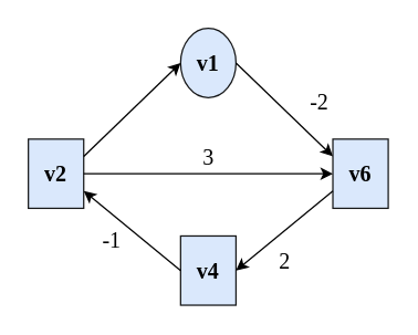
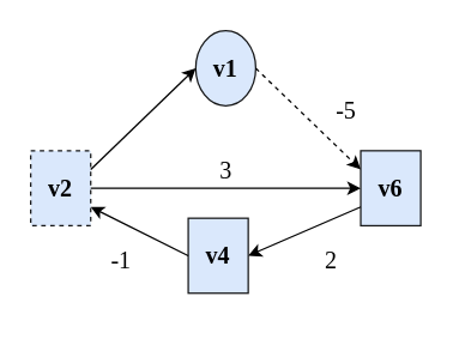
- <mxCell id="11" value="&lt;font face=&quot;Verdana&quot; style=&quot;font-size: 16px;&quot;&gt;-2&lt;/font&gt;" style="text;html=1;align=center;verticalAlign=middle;resizable=0;points=[];autosize=1;strokeColor=none;fillColor=none;" vertex="1" parent="1"><mxGeometry x="210" y="58" width="40" height="30" as="geometry" /></mxCell>
+ <mxCell id="11" value="&lt;font face=&quot;Verdana&quot; style=&quot;font-size: 16px;&quot;&gt;-5&lt;/font&gt;" style="text;html=1;align=center;verticalAlign=middle;resizable=0;points=[];autosize=1;strokeColor=none;fillColor=none;" vertex="1" parent="1"><mxGeometry x="210" y="58" width="40" height="30" as="geometry" /></mxCell>
- <mxCell id="7" value="" style="endArrow=classic;html=1;rounded=0;exitX=1;exitY=0.5;exitDx=0;exitDy=0;entryX=0;entryY=0.25;entryDx=0;entryDy=0;" edge="1" parent="1" source="2" target="4"><mxGeometry width="50" height="50" relative="1" as="geometry"><mxPoint x="150" y="170" as="sourcePoint" /><mxPoint x="200" y="120" as="targetPoint" /></mxGeometry></mxCell>
+ <mxCell id="7" value="" style="endArrow=classic;html=1;rounded=0;exitX=1;exitY=0.5;exitDx=0;exitDy=0;entryX=0;entryY=0.25;entryDx=0;entryDy=0;dashed=1;" edge="1" parent="1" source="2" target="4"><mxGeometry width="50" height="50" relative="1" as="geometry"><mxPoint x="150" y="170" as="sourcePoint" /><mxPoint x="200" y="120" as="targetPoint" /></mxGeometry></mxCell>
- <mxCell id="3" value="&lt;b&gt;&lt;font style=&quot;font-size: 16px;&quot; face=&quot;Verdana&quot;&gt;v2&lt;/font&gt;&lt;/b&gt;" style="rounded=0;whiteSpace=wrap;html=1;fillColor=#dae8fc;strokeColor=#161718;" vertex="1" parent="1"><mxGeometry x="20" y="100" width="40" height="50" as="geometry" /></mxCell>
+ <mxCell id="3" value="&lt;b&gt;&lt;font style=&quot;font-size: 16px;&quot; face=&quot;Verdana&quot;&gt;v2&lt;/font&gt;&lt;/b&gt;" style="rounded=0;whiteSpace=wrap;html=1;fillColor=#dae8fc;strokeColor=#161718;dashed=1;" vertex="1" parent="1"><mxGeometry x="20" y="100" width="40" height="50" as="geometry" /></mxCell>
- <mxCell id="14" value="&lt;font face=&quot;Verdana&quot; style=&quot;font-size: 16px;&quot;&gt;2&lt;/font&gt;" style="text;html=1;align=center;verticalAlign=middle;resizable=0;points=[];autosize=1;strokeColor=none;fillColor=none;" vertex="1" parent="1"><mxGeometry x="190" y="173" width="30" height="30" as="geometry" /></mxCell>
+ <mxCell id="14" value="&lt;font face=&quot;Verdana&quot; style=&quot;font-size: 16px;&quot;&gt;2&lt;/font&gt;" style="text;html=1;align=center;verticalAlign=middle;resizable=0;points=[];autosize=1;strokeColor=none;fillColor=none;" vertex="1" parent="1"><mxGeometry x="205" y="158" width="30" height="30" as="geometry" /></mxCell>
- <mxCell id="5" value="&lt;b&gt;&lt;font style=&quot;font-size: 16px;&quot; face=&quot;Verdana&quot;&gt;v4&lt;/font&gt;&lt;/b&gt;" style="rounded=0;whiteSpace=wrap;html=1;fillColor=#dae8fc;strokeColor=#161718;" vertex="1" parent="1"><mxGeometry x="130" y="170" width="40" height="50" as="geometry" /></mxCell>
+ <mxCell id="5" value="&lt;b&gt;&lt;font style=&quot;font-size: 16px;&quot; face=&quot;Verdana&quot;&gt;v4&lt;/font&gt;&lt;/b&gt;" style="rounded=0;whiteSpace=wrap;html=1;fillColor=#dae8fc;strokeColor=#161718;" vertex="1" parent="1"><mxGeometry x="125" y="145" width="40" height="50" as="geometry" /></mxCell>
